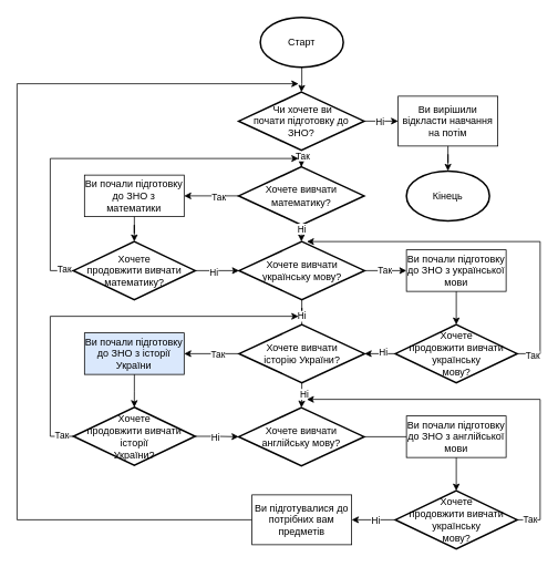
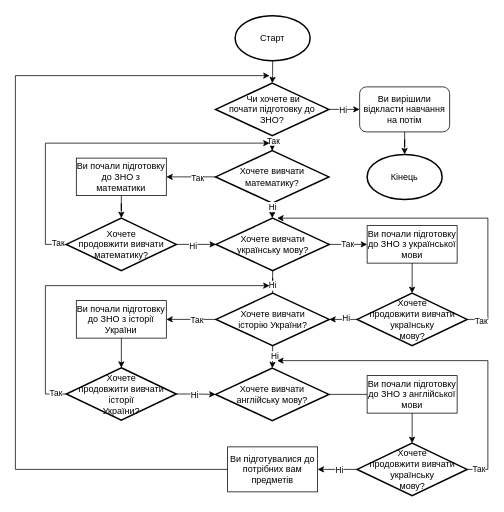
- <mxCell id="43" value="Ви вирішили відкласти навчання на потім" style="rounded=0;whiteSpace=wrap;html=1;" vertex="1" parent="1"><mxGeometry x="479" y="115" width="120" height="60" as="geometry" /></mxCell>
+ <mxCell id="43" value="Ви вирішили відкласти навчання на потім" style="whiteSpace=wrap;html=1;rounded=1;" vertex="1" parent="1"><mxGeometry x="479" y="115" width="120" height="60" as="geometry" /></mxCell>
- <mxCell id="36" value="Ви почали підготовку до ЗНО з історії України" style="rounded=0;whiteSpace=wrap;html=1;fillColor=#dae8fc;" vertex="1" parent="1"><mxGeometry x="101.26" y="400" width="120" height="50" as="geometry" /></mxCell>
+ <mxCell id="36" value="Ви почали підготовку до ЗНО з історії України" style="rounded=0;whiteSpace=wrap;html=1;" vertex="1" parent="1"><mxGeometry x="101.26" y="400" width="120" height="50" as="geometry" /></mxCell>
